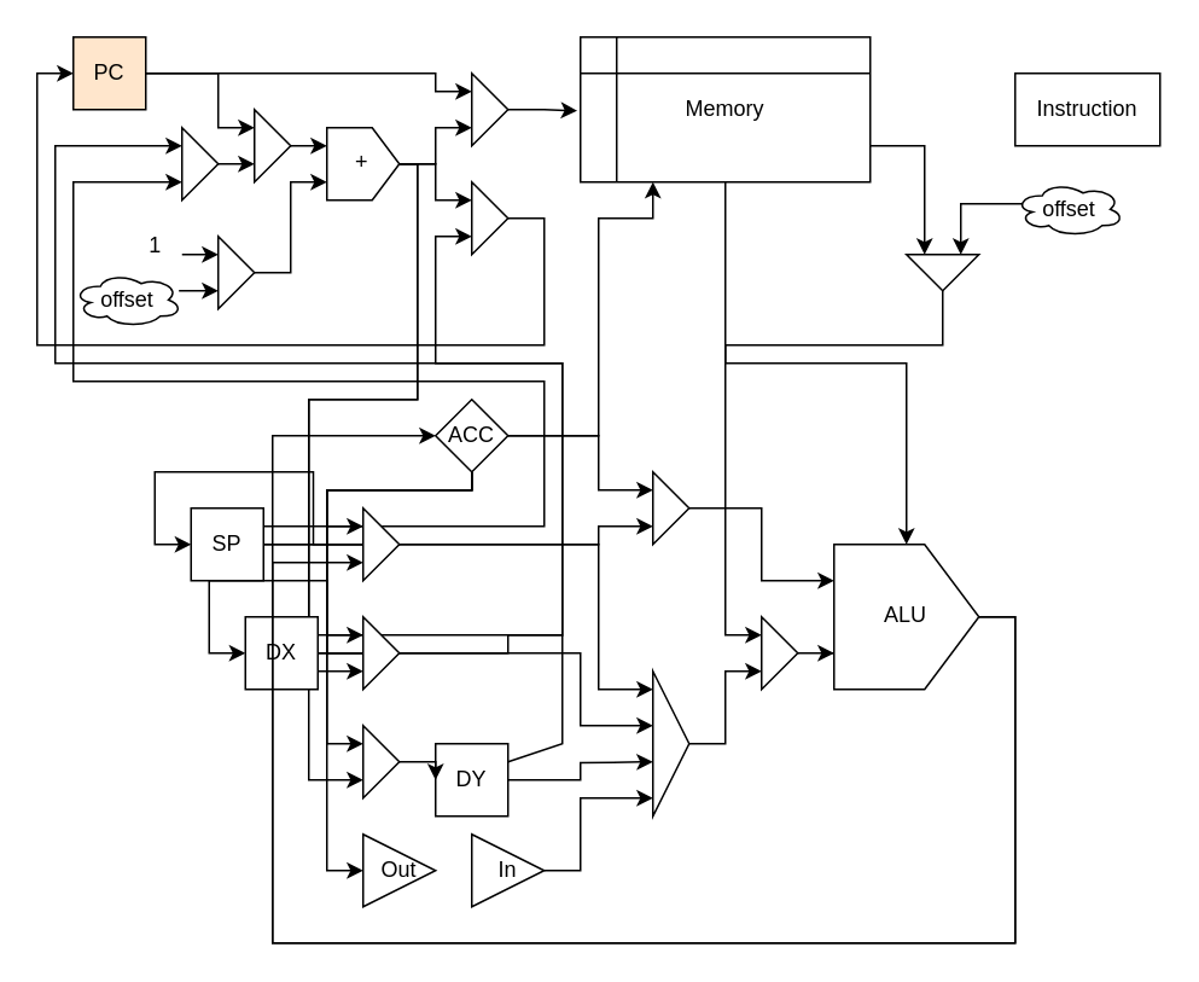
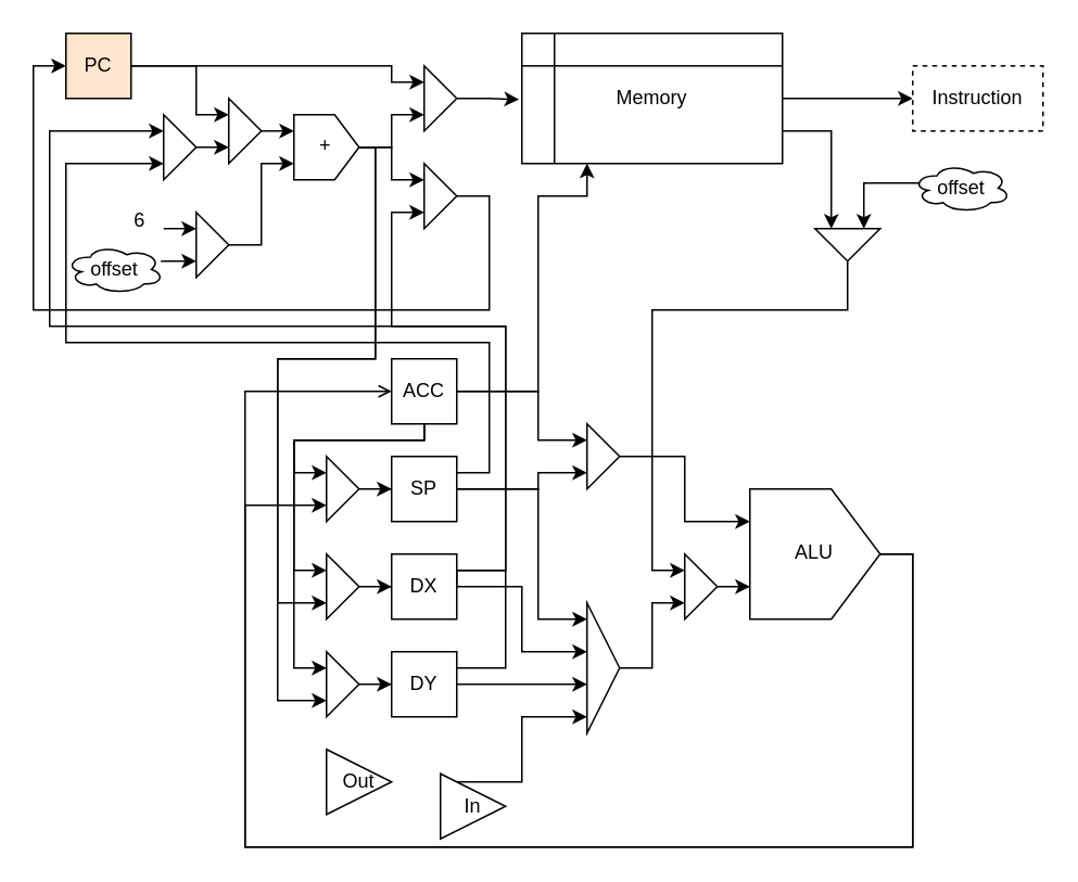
- <mxCell id="18" value="Instruction" style="rounded=0;whiteSpace=wrap;html=1;" parent="1" vertex="1"><mxGeometry x="560" y="40" width="80" height="40" as="geometry" /></mxCell>
+ <mxCell id="18" value="Instruction" style="rounded=0;whiteSpace=wrap;html=1;dashed=1;" parent="1" vertex="1"><mxGeometry x="560" y="40" width="80" height="40" as="geometry" /></mxCell>
- <mxCell id="45" value="1" style="text;html=1;align=center;verticalAlign=middle;resizable=0;points=[];autosize=1;strokeColor=none;fillColor=none;" parent="1" vertex="1"><mxGeometry x="70" y="120" width="30" height="30" as="geometry" /></mxCell>
+ <mxCell id="45" value="6" style="text;html=1;align=center;verticalAlign=middle;resizable=0;points=[];autosize=1;strokeColor=none;fillColor=none;" parent="1" vertex="1"><mxGeometry x="70" y="120" width="30" height="30" as="geometry" /></mxCell>
- <mxCell id="2" style="edgeStyle=orthogonalEdgeStyle;rounded=0;orthogonalLoop=1;jettySize=auto;html=1;" parent="1" source="4" target="62" edge="1"><mxGeometry relative="1" as="geometry" /></mxCell>
+ <mxCell id="2" style="edgeStyle=orthogonalEdgeStyle;rounded=0;orthogonalLoop=1;jettySize=auto;html=1;entryX=0;entryY=0.5;entryDx=0;entryDy=0;" parent="1" source="4" target="18" edge="1"><mxGeometry relative="1" as="geometry" /></mxCell>
- <mxCell id="60" style="edgeStyle=orthogonalEdgeStyle;rounded=0;orthogonalLoop=1;jettySize=auto;html=1;entryX=0;entryY=0.5;entryDx=0;entryDy=0;" parent="1" source="62" target="29" edge="1"><mxGeometry relative="1" as="geometry"><Array as="points"><mxPoint x="560" y="340" /><mxPoint x="560" y="520" /><mxPoint x="150" y="520" /><mxPoint x="150" y="240" /></Array></mxGeometry></mxCell>
+ <mxCell id="60" style="edgeStyle=orthogonalEdgeStyle;rounded=0;orthogonalLoop=1;jettySize=auto;html=1;entryX=0;entryY=0.5;entryDx=0;entryDy=0;endArrow=open;" parent="1" source="62" target="29" edge="1"><mxGeometry relative="1" as="geometry"><Array as="points"><mxPoint x="560" y="340" /><mxPoint x="560" y="520" /><mxPoint x="150" y="520" /><mxPoint x="150" y="240" /></Array></mxGeometry></mxCell>
- <mxCell id="29" value="ACC" style="rhombus;whiteSpace=wrap;html=1;aspect=fixed;" parent="1" vertex="1"><mxGeometry x="240" y="220" width="40" height="40" as="geometry" /></mxCell>
+ <mxCell id="29" value="ACC" style="whiteSpace=wrap;html=1;aspect=fixed;" parent="1" vertex="1"><mxGeometry x="240" y="220" width="40" height="40" as="geometry" /></mxCell>
- <mxCell id="33" value="SP" style="whiteSpace=wrap;html=1;aspect=fixed;" parent="1" vertex="1"><mxGeometry x="105" y="280" width="40" height="40" as="geometry" /></mxCell>
+ <mxCell id="33" value="SP" style="whiteSpace=wrap;html=1;aspect=fixed;" parent="1" vertex="1"><mxGeometry x="240" y="280" width="40" height="40" as="geometry" /></mxCell>
- <mxCell id="37" value="DX" style="whiteSpace=wrap;html=1;aspect=fixed;" parent="1" vertex="1"><mxGeometry x="135" y="340" width="40" height="40" as="geometry" /></mxCell>
+ <mxCell id="37" value="DX" style="whiteSpace=wrap;html=1;aspect=fixed;" parent="1" vertex="1"><mxGeometry x="240" y="340" width="40" height="40" as="geometry" /></mxCell>
- <mxCell id="39" value="DY" style="whiteSpace=wrap;html=1;aspect=fixed;" parent="1" vertex="1"><mxGeometry x="240" y="410" width="40" height="40" as="geometry" /></mxCell>
+ <mxCell id="39" value="DY" style="whiteSpace=wrap;html=1;aspect=fixed;" parent="1" vertex="1"><mxGeometry x="240" y="400" width="40" height="40" as="geometry" /></mxCell>
- <mxCell id="26" style="edgeStyle=orthogonalEdgeStyle;rounded=0;orthogonalLoop=1;jettySize=auto;html=1;entryX=0;entryY=0.5;entryDx=0;entryDy=0;" parent="1" source="29" target="57" edge="1"><mxGeometry relative="1" as="geometry"><Array as="points"><mxPoint x="260" y="270" /><mxPoint x="180" y="270" /><mxPoint x="180" y="480" /></Array></mxGeometry></mxCell>
- <mxCell id="48" value="In" style="triangle;whiteSpace=wrap;html=1;" parent="1" vertex="1"><mxGeometry x="260" y="460" width="40" height="40" as="geometry" /></mxCell>
+ <mxCell id="48" value="In" style="triangle;whiteSpace=wrap;html=1;" parent="1" vertex="1"><mxGeometry x="270" y="475" width="40" height="40" as="geometry" /></mxCell>
